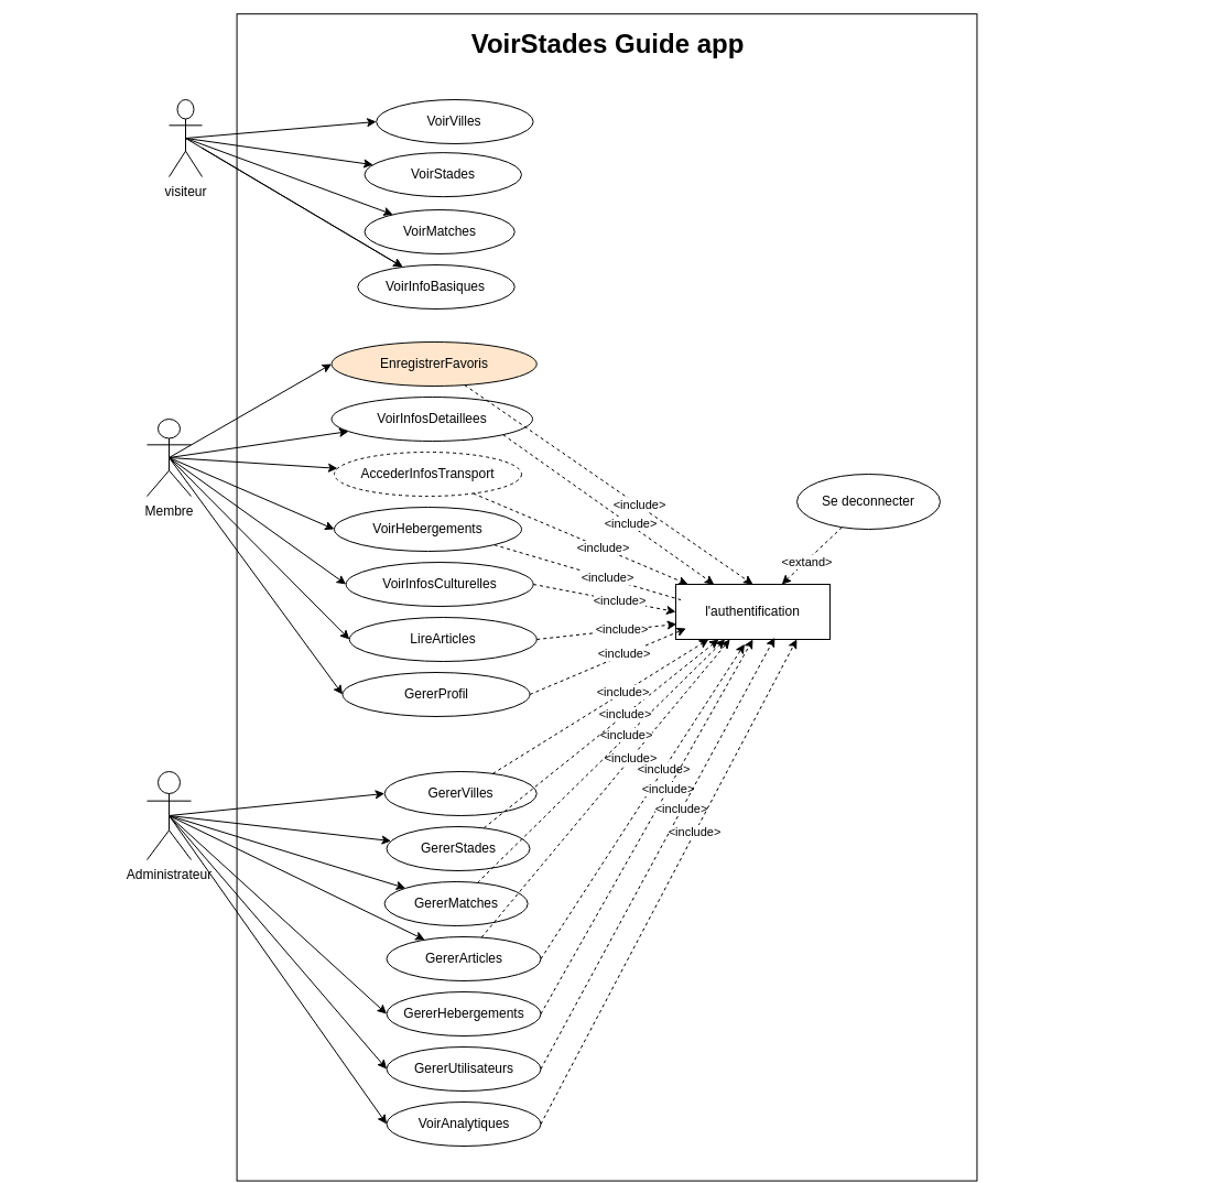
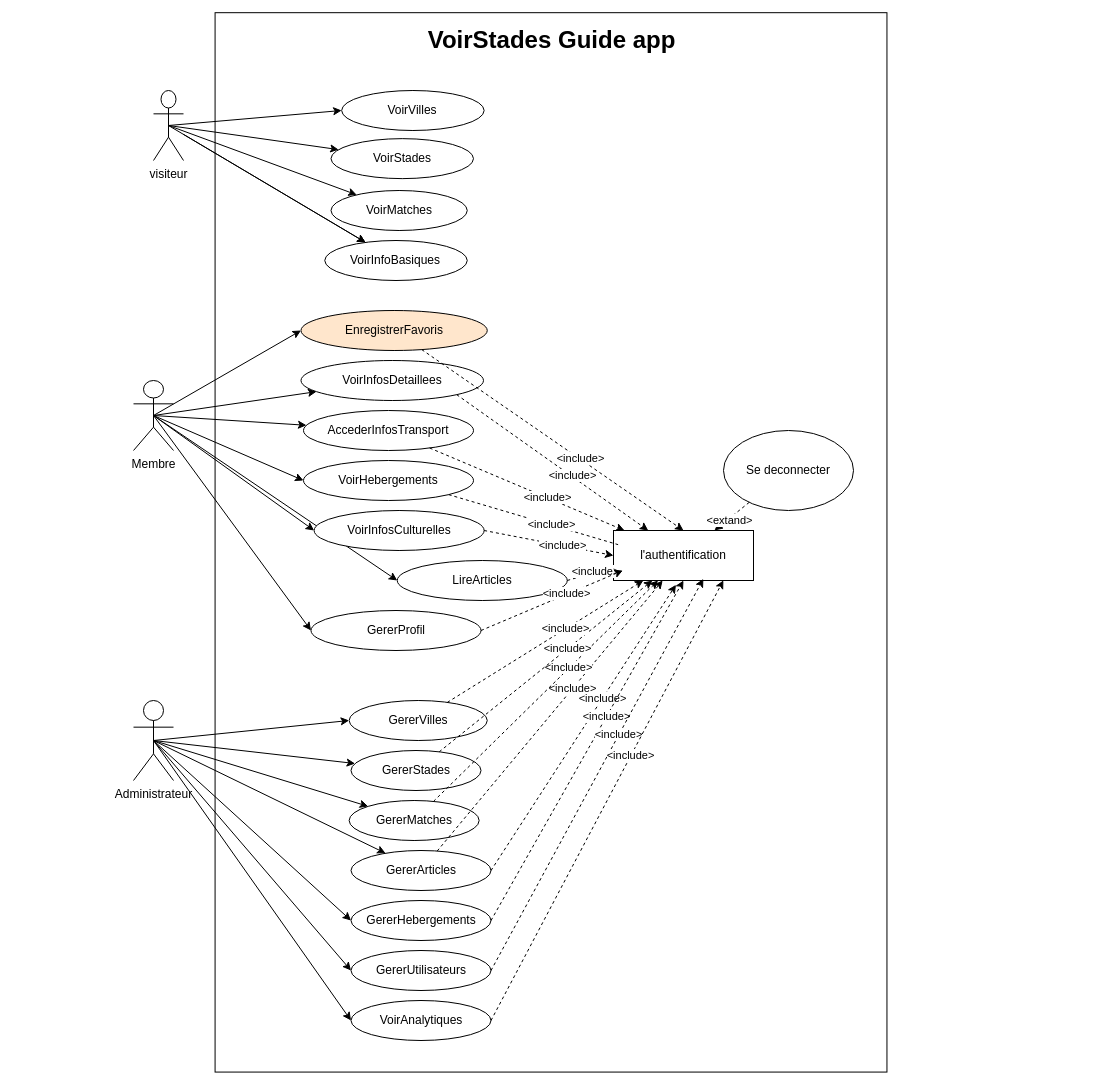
- <mxCell id="28" value="AccederInfosTransport" style="ellipse;whiteSpace=wrap;html=1;dashed=1;" parent="1" vertex="1"><mxGeometry x="303" y="410" width="170" height="40" as="geometry" /></mxCell>
+ <mxCell id="28" value="AccederInfosTransport" style="ellipse;whiteSpace=wrap;html=1;" parent="1" vertex="1"><mxGeometry x="303" y="410" width="170" height="40" as="geometry" /></mxCell>
- <mxCell id="33" value="Se deconnecter" style="ellipse;whiteSpace=wrap;html=1;" parent="1" vertex="1"><mxGeometry x="723" y="430" width="130" height="50" as="geometry" /></mxCell>
+ <mxCell id="33" value="Se deconnecter" style="ellipse;whiteSpace=wrap;html=1;" parent="1" vertex="1"><mxGeometry x="723" y="430" width="130" height="80" as="geometry" /></mxCell>
- <mxCell id="54" value="LireArticles" style="ellipse;whiteSpace=wrap;html=1;" vertex="1" parent="1"><mxGeometry x="316.75" y="560" width="170" height="40" as="geometry" /></mxCell>
+ <mxCell id="54" value="LireArticles" style="ellipse;whiteSpace=wrap;html=1;" vertex="1" parent="1"><mxGeometry x="396.75" y="560" width="170" height="40" as="geometry" /></mxCell>
